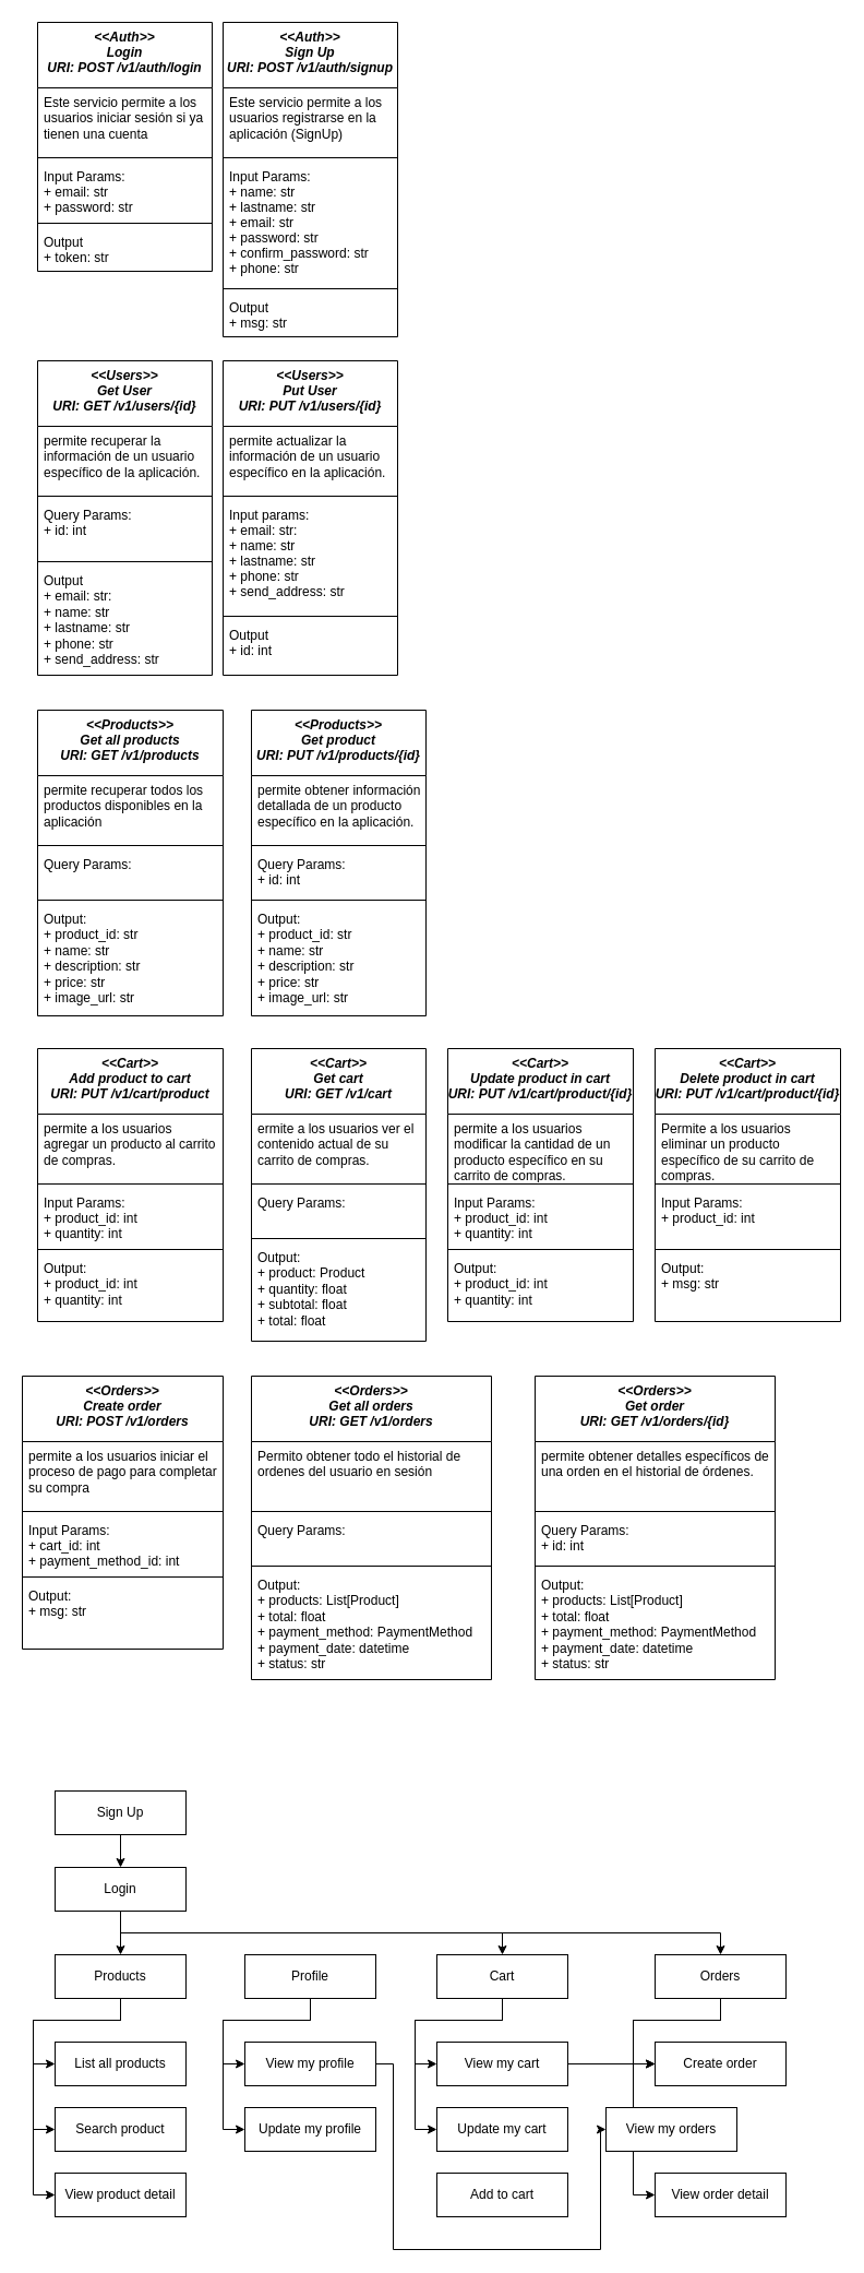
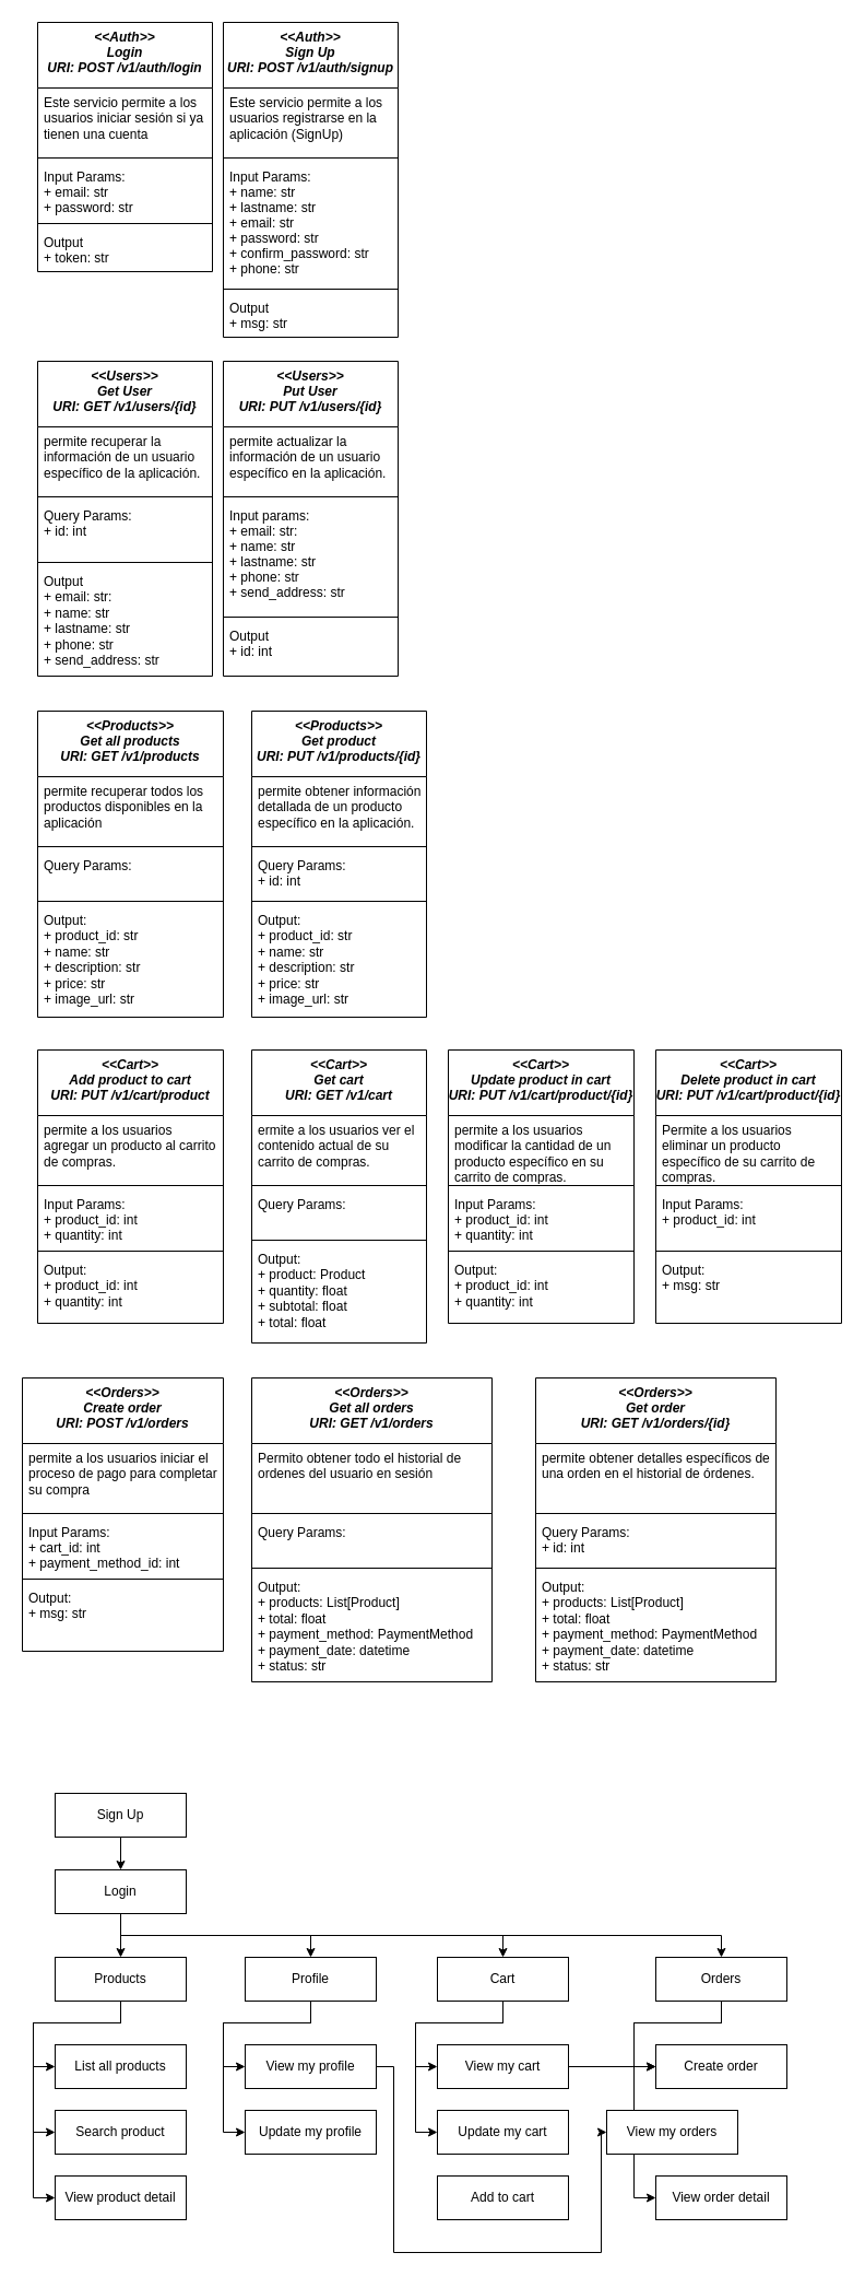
+ <mxCell id="81" style="edgeStyle=orthogonalEdgeStyle;rounded=0;orthogonalLoop=1;jettySize=auto;html=1;exitX=0.5;exitY=1;exitDx=0;exitDy=0;entryX=0.5;entryY=0;entryDx=0;entryDy=0;" edge="1" parent="1" source="84" target="96"><mxGeometry relative="1" as="geometry" /></mxCell>
